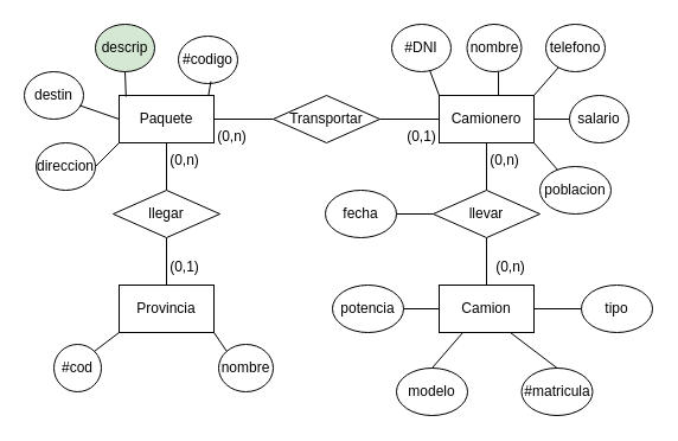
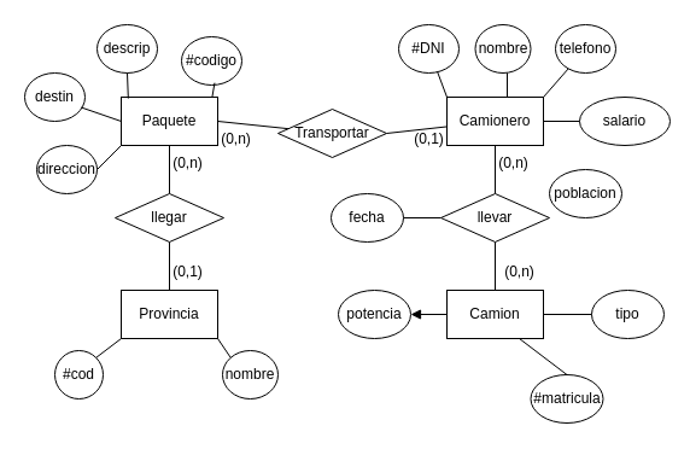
- <mxCell id="13" value="descrip" style="ellipse;whiteSpace=wrap;html=1;fillColor=#d5e8d4;" vertex="1" parent="1"><mxGeometry x="80" y="20" width="50" height="40" as="geometry" /></mxCell>
+ <mxCell id="13" value="descrip" style="ellipse;whiteSpace=wrap;html=1;" vertex="1" parent="1"><mxGeometry x="80" y="20" width="50" height="40" as="geometry" /></mxCell>
- <mxCell id="6" value="Transportar" style="rhombus;whiteSpace=wrap;html=1;" vertex="1" parent="1"><mxGeometry x="230" y="80" width="90" height="40" as="geometry" /></mxCell>
+ <mxCell id="6" value="Transportar" style="rhombus;whiteSpace=wrap;html=1;" vertex="1" parent="1"><mxGeometry x="230" y="90" width="90" height="40" as="geometry" /></mxCell>
- <mxCell id="10" value="salario" style="ellipse;whiteSpace=wrap;html=1;" vertex="1" parent="1"><mxGeometry x="480" y="80" width="50" height="40" as="geometry" /></mxCell>
+ <mxCell id="10" value="salario" style="ellipse;whiteSpace=wrap;html=1;" vertex="1" parent="1"><mxGeometry x="480" y="80" width="75" height="40" as="geometry" /></mxCell>
- <mxCell id="26" value="" style="endArrow=none;html=1;rounded=0;exitX=1;exitY=1;exitDx=0;exitDy=0;" edge="1" parent="1" source="3" target="11"><mxGeometry width="50" height="50" relative="1" as="geometry"><mxPoint x="370" y="100" as="sourcePoint" /><mxPoint x="420" y="50" as="targetPoint" /></mxGeometry></mxCell>
- <mxCell id="43" value="" style="endArrow=none;html=1;rounded=0;exitX=0;exitY=0.5;exitDx=0;exitDy=0;entryX=1;entryY=0.5;entryDx=0;entryDy=0;" edge="1" parent="1" source="37" target="42"><mxGeometry width="50" height="50" relative="1" as="geometry"><mxPoint x="360" y="130" as="sourcePoint" /><mxPoint x="410" y="80" as="targetPoint" /></mxGeometry></mxCell>
+ <mxCell id="43" value="" style="endArrow=block;html=1;rounded=0;exitX=0;exitY=0.5;exitDx=0;exitDy=0;entryX=1;entryY=0.5;entryDx=0;entryDy=0;" edge="1" parent="1" source="37" target="42"><mxGeometry width="50" height="50" relative="1" as="geometry"><mxPoint x="360" y="130" as="sourcePoint" /><mxPoint x="410" y="80" as="targetPoint" /></mxGeometry></mxCell>
- <mxCell id="44" value="" style="endArrow=none;html=1;rounded=0;exitX=0.5;exitY=0;exitDx=0;exitDy=0;entryX=0.25;entryY=1;entryDx=0;entryDy=0;" edge="1" parent="1" source="40" target="37"><mxGeometry width="50" height="50" relative="1" as="geometry"><mxPoint x="360" y="130" as="sourcePoint" /><mxPoint x="410" y="80" as="targetPoint" /></mxGeometry></mxCell>
- <mxCell id="40" value="modelo" style="ellipse;whiteSpace=wrap;html=1;" vertex="1" parent="1"><mxGeometry x="334" y="310" width="60" height="40" as="geometry" /></mxCell>
